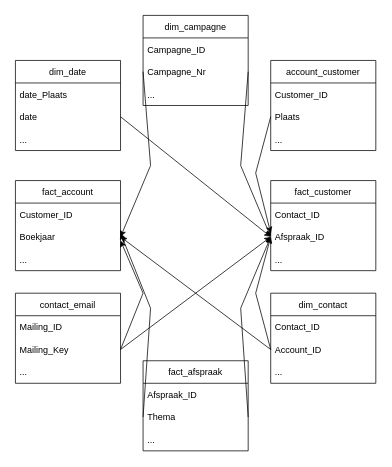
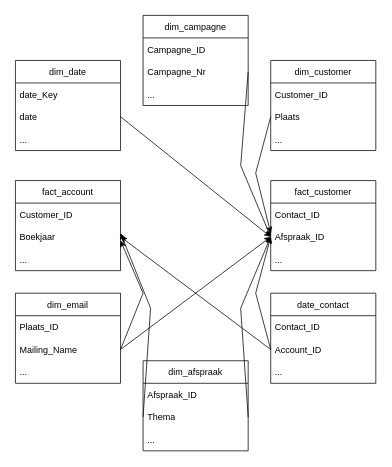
- <mxCell id="14" value="account_customer" style="swimlane;fontStyle=0;childLayout=stackLayout;horizontal=1;startSize=30;horizontalStack=0;resizeParent=1;resizeParentMax=0;resizeLast=0;collapsible=1;marginBottom=0;" vertex="1" parent="1"><mxGeometry x="360" y="80" width="140" height="120" as="geometry" /></mxCell>
+ <mxCell id="14" value="dim_customer" style="swimlane;fontStyle=0;childLayout=stackLayout;horizontal=1;startSize=30;horizontalStack=0;resizeParent=1;resizeParentMax=0;resizeLast=0;collapsible=1;marginBottom=0;" vertex="1" parent="1"><mxGeometry x="360" y="80" width="140" height="120" as="geometry" /></mxCell>
- <mxCell id="3" value="date_Plaats" style="text;strokeColor=none;fillColor=none;align=left;verticalAlign=middle;spacingLeft=4;spacingRight=4;overflow=hidden;points=[[0,0.5],[1,0.5]];portConstraint=eastwest;rotatable=0;" vertex="1" parent="2"><mxGeometry y="30" width="140" height="30" as="geometry" /></mxCell>
+ <mxCell id="3" value="date_Key" style="text;strokeColor=none;fillColor=none;align=left;verticalAlign=middle;spacingLeft=4;spacingRight=4;overflow=hidden;points=[[0,0.5],[1,0.5]];portConstraint=eastwest;rotatable=0;" vertex="1" parent="2"><mxGeometry y="30" width="140" height="30" as="geometry" /></mxCell>
- <mxCell id="40" style="edgeStyle=none;rounded=0;orthogonalLoop=1;jettySize=auto;html=1;exitX=0;exitY=0.5;exitDx=0;exitDy=0;entryX=1;entryY=0.5;entryDx=0;entryDy=0;" edge="1" parent="1" source="34" target="8"><mxGeometry relative="1" as="geometry"><Array as="points"><mxPoint x="200" y="220" /></Array></mxGeometry></mxCell>
- <mxCell id="22" value="contact_email" style="swimlane;fontStyle=0;childLayout=stackLayout;horizontal=1;startSize=30;horizontalStack=0;resizeParent=1;resizeParentMax=0;resizeLast=0;collapsible=1;marginBottom=0;" vertex="1" parent="1"><mxGeometry x="20" y="390" width="140" height="120" as="geometry" /></mxCell>
+ <mxCell id="22" value="dim_email" style="swimlane;fontStyle=0;childLayout=stackLayout;horizontal=1;startSize=30;horizontalStack=0;resizeParent=1;resizeParentMax=0;resizeLast=0;collapsible=1;marginBottom=0;" vertex="1" parent="1"><mxGeometry x="20" y="390" width="140" height="120" as="geometry" /></mxCell>
- <mxCell id="10" value="dim_contact" style="swimlane;fontStyle=0;childLayout=stackLayout;horizontal=1;startSize=30;horizontalStack=0;resizeParent=1;resizeParentMax=0;resizeLast=0;collapsible=1;marginBottom=0;" vertex="1" parent="1"><mxGeometry x="360" y="390" width="140" height="120" as="geometry" /></mxCell>
+ <mxCell id="10" value="date_contact" style="swimlane;fontStyle=0;childLayout=stackLayout;horizontal=1;startSize=30;horizontalStack=0;resizeParent=1;resizeParentMax=0;resizeLast=0;collapsible=1;marginBottom=0;" vertex="1" parent="1"><mxGeometry x="360" y="390" width="140" height="120" as="geometry" /></mxCell>
- <mxCell id="23" value="Mailing_ID" style="text;strokeColor=none;fillColor=none;align=left;verticalAlign=middle;spacingLeft=4;spacingRight=4;overflow=hidden;points=[[0,0.5],[1,0.5]];portConstraint=eastwest;rotatable=0;" vertex="1" parent="22"><mxGeometry y="30" width="140" height="30" as="geometry" /></mxCell>
+ <mxCell id="23" value="Plaats_ID" style="text;strokeColor=none;fillColor=none;align=left;verticalAlign=middle;spacingLeft=4;spacingRight=4;overflow=hidden;points=[[0,0.5],[1,0.5]];portConstraint=eastwest;rotatable=0;" vertex="1" parent="22"><mxGeometry y="30" width="140" height="30" as="geometry" /></mxCell>
- <mxCell id="24" value="Mailing_Key" style="text;strokeColor=none;fillColor=none;align=left;verticalAlign=middle;spacingLeft=4;spacingRight=4;overflow=hidden;points=[[0,0.5],[1,0.5]];portConstraint=eastwest;rotatable=0;" vertex="1" parent="22"><mxGeometry y="60" width="140" height="30" as="geometry" /></mxCell>
+ <mxCell id="24" value="Mailing_Name" style="text;strokeColor=none;fillColor=none;align=left;verticalAlign=middle;spacingLeft=4;spacingRight=4;overflow=hidden;points=[[0,0.5],[1,0.5]];portConstraint=eastwest;rotatable=0;" vertex="1" parent="22"><mxGeometry y="60" width="140" height="30" as="geometry" /></mxCell>
- <mxCell id="36" value="fact_afspraak" style="swimlane;fontStyle=0;childLayout=stackLayout;horizontal=1;startSize=30;horizontalStack=0;resizeParent=1;resizeParentMax=0;resizeLast=0;collapsible=1;marginBottom=0;" vertex="1" parent="1"><mxGeometry x="190" y="480" width="140" height="120" as="geometry" /></mxCell>
+ <mxCell id="36" value="dim_afspraak" style="swimlane;fontStyle=0;childLayout=stackLayout;horizontal=1;startSize=30;horizontalStack=0;resizeParent=1;resizeParentMax=0;resizeLast=0;collapsible=1;marginBottom=0;" vertex="1" parent="1"><mxGeometry x="190" y="480" width="140" height="120" as="geometry" /></mxCell>
